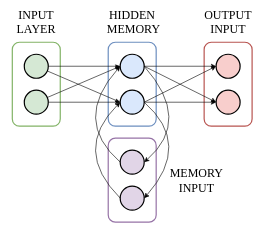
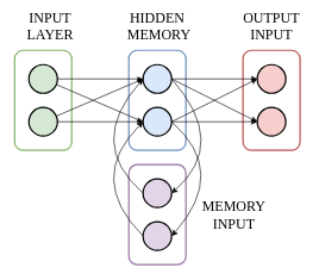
- <mxCell id="18" value="INPUT LAYER" style="text;html=1;strokeColor=none;fillColor=none;align=center;verticalAlign=middle;whiteSpace=wrap;rounded=0;fontFamily=Times New Roman;fontSize=20;" parent="1" vertex="1"><mxGeometry x="25" y="20" width="70" height="30" as="geometry" /></mxCell>
+ <mxCell id="18" value="INPUT LAYER" style="text;html=1;strokeColor=none;fillColor=none;align=center;verticalAlign=middle;whiteSpace=wrap;rounded=0;fontFamily=Times New Roman;fontSize=20;" parent="1" vertex="1"><mxGeometry x="35" y="20" width="70" height="30" as="geometry" /></mxCell>
